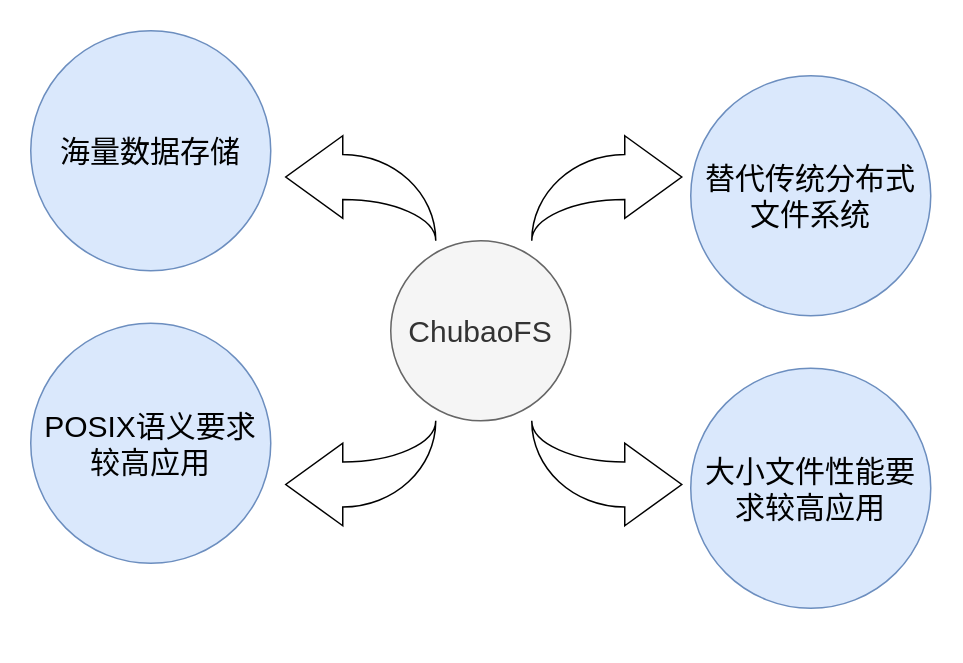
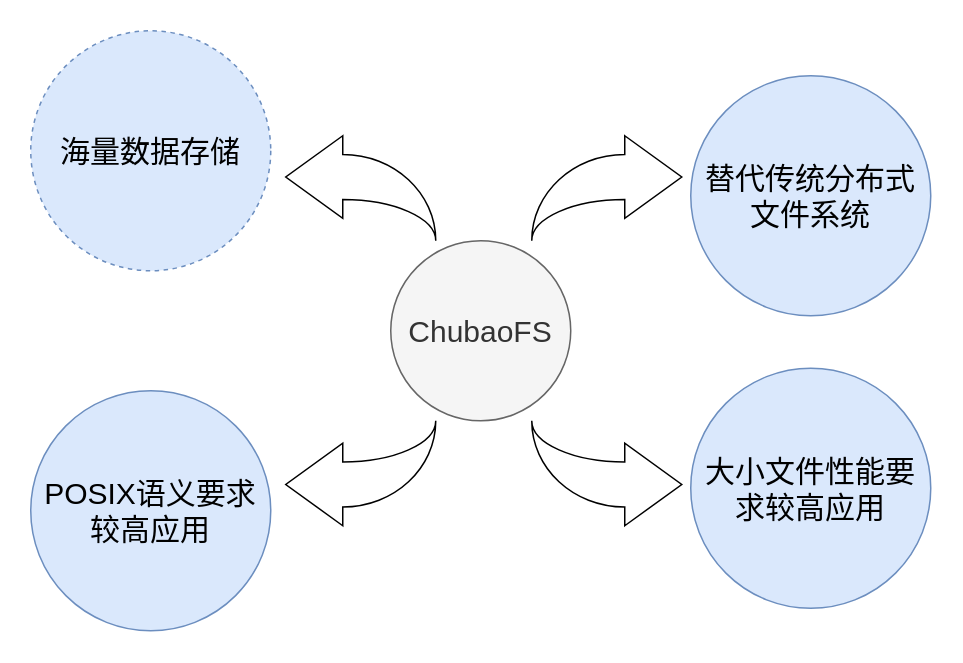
- <mxCell id="2" value="海量数据存储" style="ellipse;whiteSpace=wrap;html=1;aspect=fixed;fontSize=20;fillColor=#dae8fc;strokeColor=#6c8ebf;" vertex="1" parent="1"><mxGeometry x="20" y="20" width="160" height="160" as="geometry" /></mxCell>
+ <mxCell id="2" value="海量数据存储" style="ellipse;whiteSpace=wrap;html=1;aspect=fixed;fontSize=20;fillColor=#dae8fc;strokeColor=#6c8ebf;dashed=1;" vertex="1" parent="1"><mxGeometry x="20" y="20" width="160" height="160" as="geometry" /></mxCell>
- <mxCell id="4" value="POSIX语义要求较高应用" style="ellipse;whiteSpace=wrap;html=1;aspect=fixed;fontSize=20;fillColor=#dae8fc;strokeColor=#6c8ebf;" vertex="1" parent="1"><mxGeometry x="20" y="215" width="160" height="160" as="geometry" /></mxCell>
+ <mxCell id="4" value="POSIX语义要求较高应用" style="ellipse;whiteSpace=wrap;html=1;aspect=fixed;fontSize=20;fillColor=#dae8fc;strokeColor=#6c8ebf;" vertex="1" parent="1"><mxGeometry x="20" y="260" width="160" height="160" as="geometry" /></mxCell>
